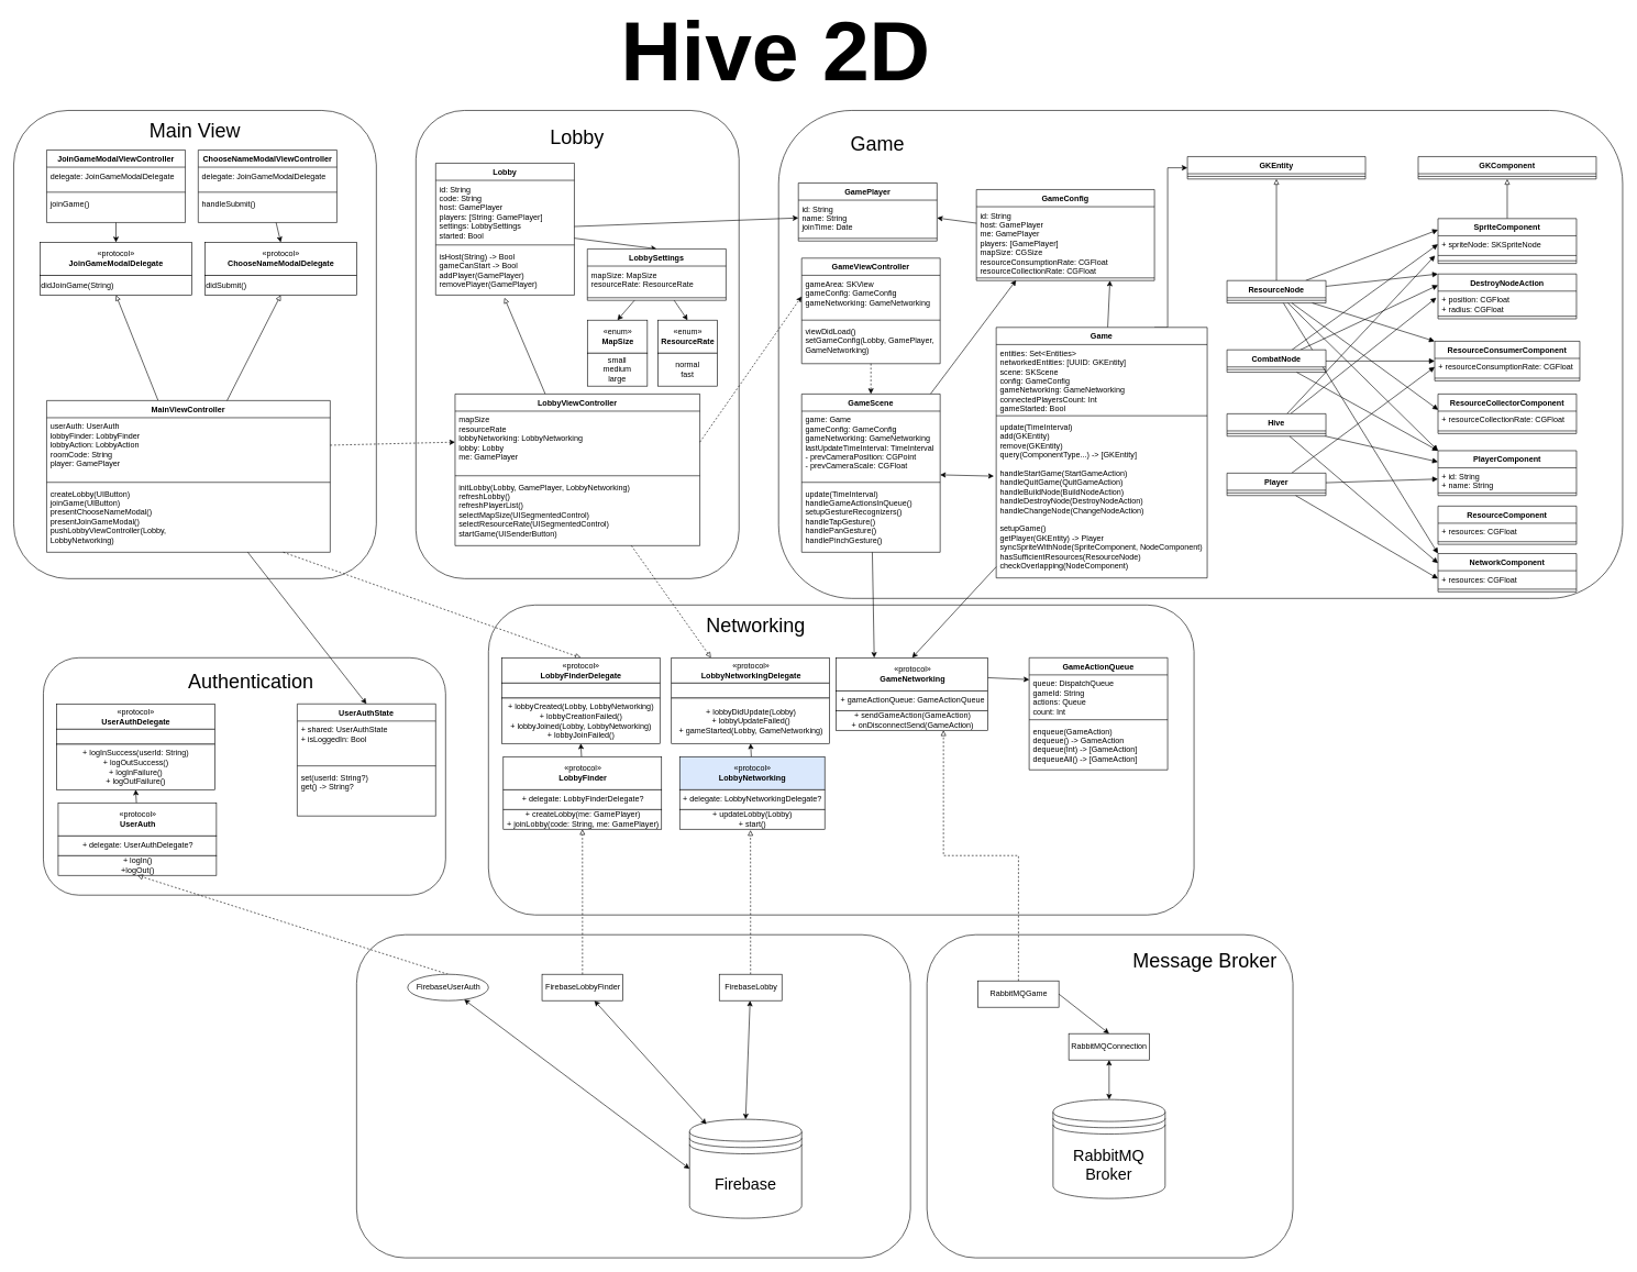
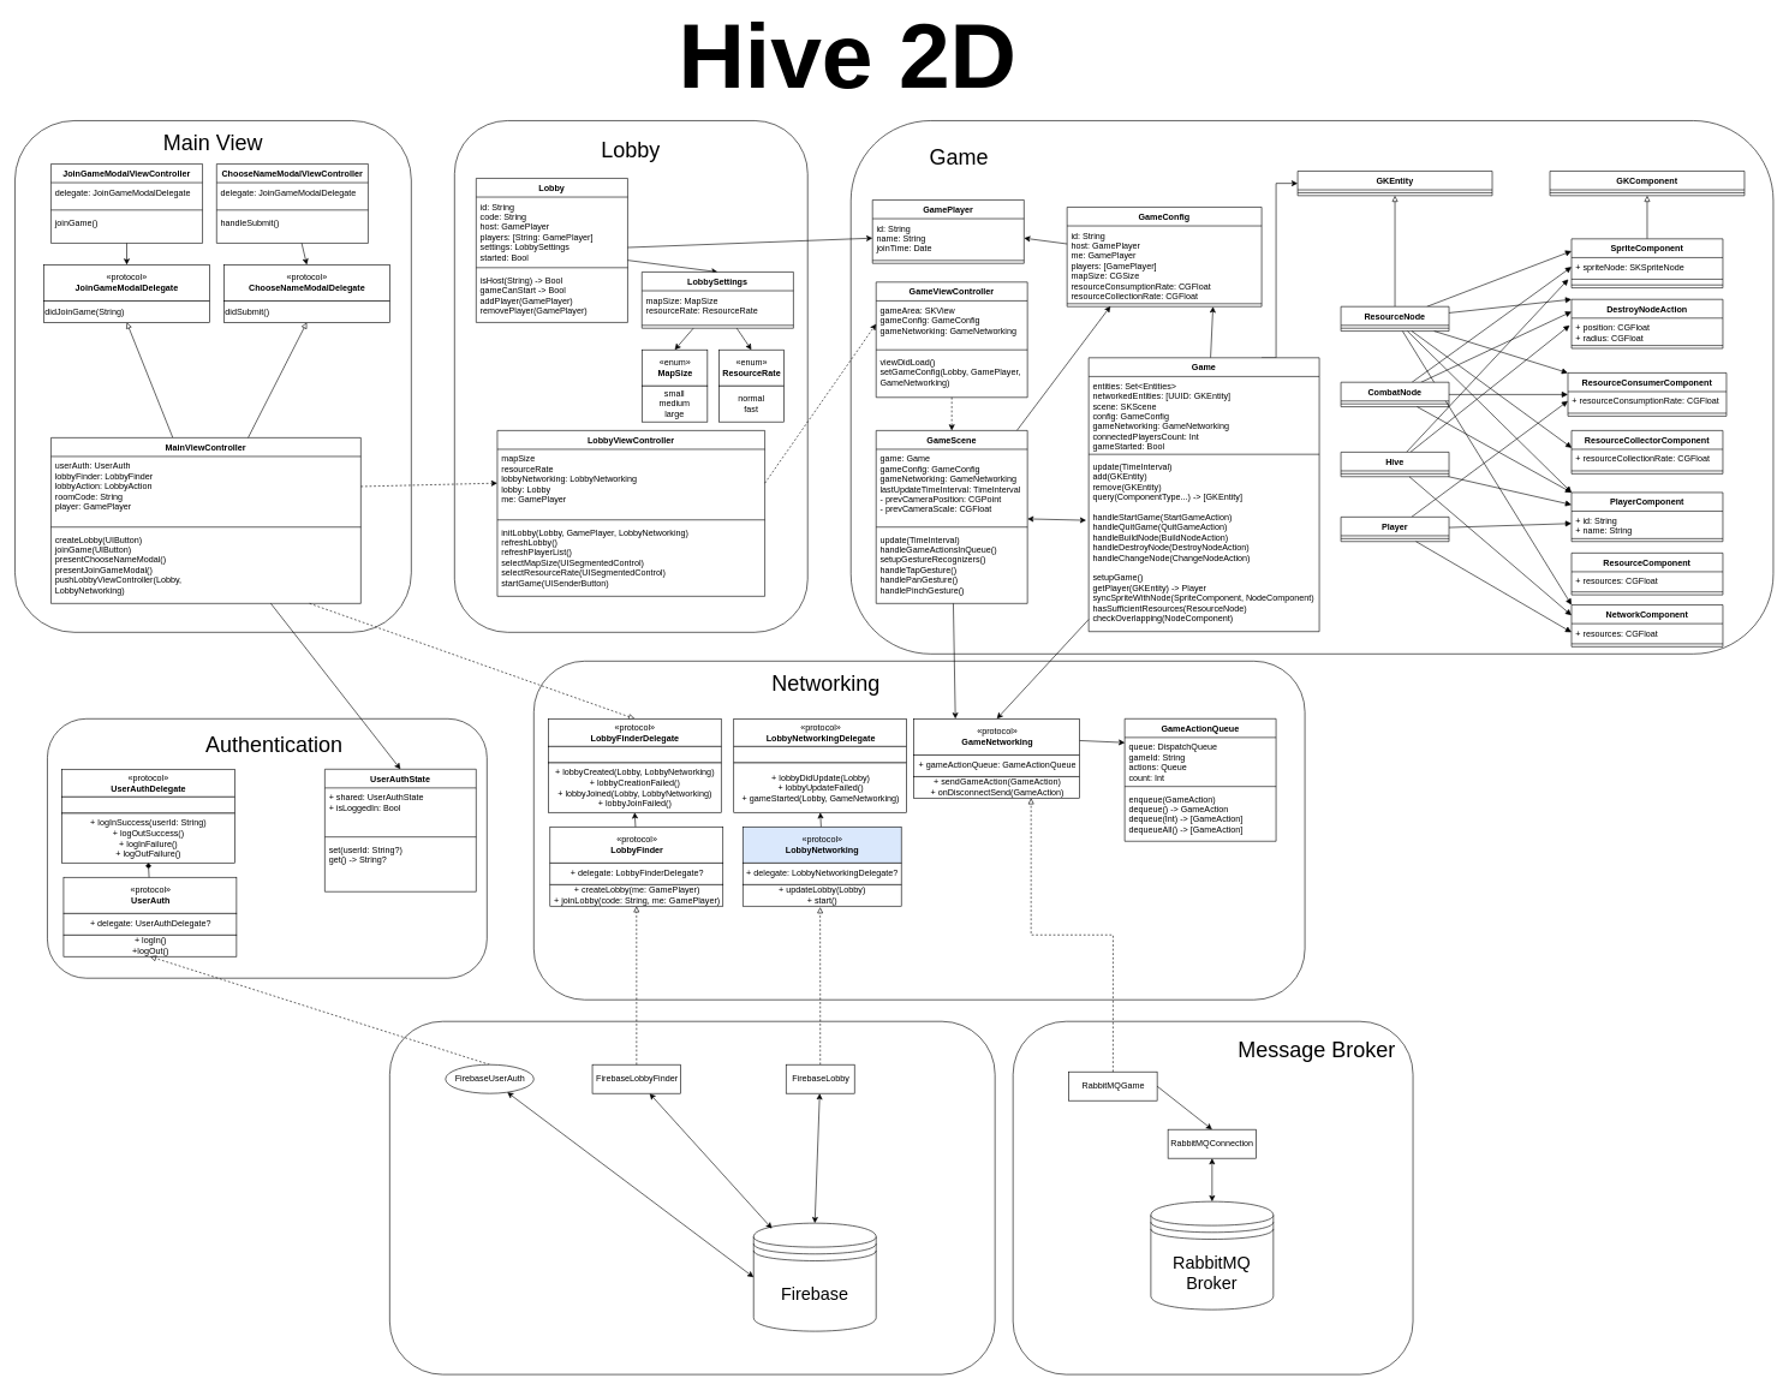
- <mxCell id="10" style="edgeStyle=none;rounded=0;orthogonalLoop=1;jettySize=auto;html=1;entryX=0.495;entryY=1.056;entryDx=0;entryDy=0;entryPerimeter=0;startArrow=none;startFill=0;endArrow=block;endFill=0;" parent="4" source="11" target="21" edge="1"><mxGeometry relative="1" as="geometry" /></mxCell>
- <mxCell id="57" style="edgeStyle=none;rounded=0;orthogonalLoop=1;jettySize=auto;html=1;entryX=0.25;entryY=0;entryDx=0;entryDy=0;startArrow=none;startFill=0;endArrow=block;endFill=0;dashed=1;" parent="1" source="11" target="112" edge="1"><mxGeometry relative="1" as="geometry"><mxPoint x="925.325" y="510" as="targetPoint" /></mxGeometry></mxCell>
- <mxCell id="186" style="edgeStyle=none;rounded=0;orthogonalLoop=1;jettySize=auto;html=1;entryX=0.5;entryY=1;entryDx=0;entryDy=0;startArrow=none;startFill=0;endArrow=classic;endFill=1;" parent="1" source="178" target="184" edge="1"><mxGeometry relative="1" as="geometry" /></mxCell>
+ <mxCell id="186" style="edgeStyle=none;rounded=0;orthogonalLoop=1;jettySize=auto;html=1;entryX=0.5;entryY=1;entryDx=0;entryDy=0;startArrow=none;startFill=0;endArrow=diamond;endFill=1;" parent="1" source="178" target="184" edge="1"><mxGeometry relative="1" as="geometry" /></mxCell>
